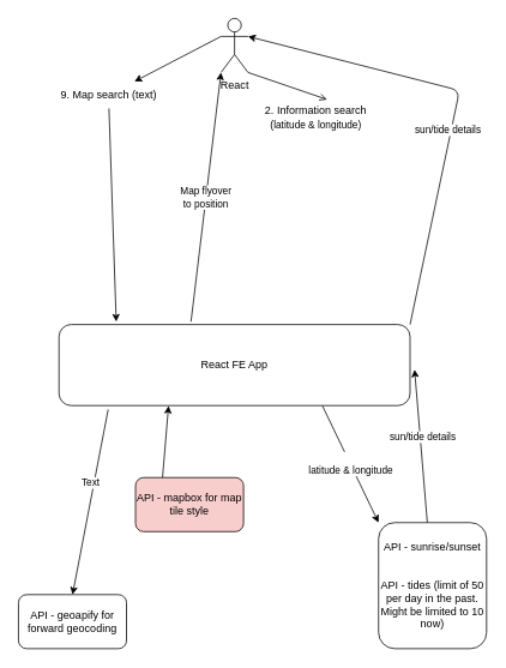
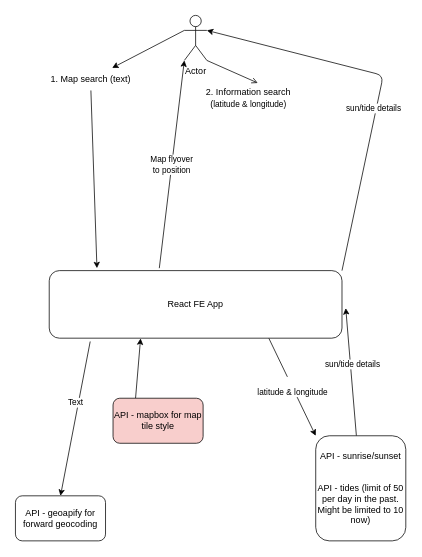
- <mxCell id="17" value="React" style="shape=umlActor;verticalLabelPosition=bottom;verticalAlign=top;html=1;outlineConnect=0;" vertex="1" parent="1"><mxGeometry x="245" y="20" width="30" height="60" as="geometry" /></mxCell>
+ <mxCell id="17" value="Actor" style="shape=umlActor;verticalLabelPosition=bottom;verticalAlign=top;html=1;outlineConnect=0;" vertex="1" parent="1"><mxGeometry x="245" y="20" width="30" height="60" as="geometry" /></mxCell>
- <mxCell id="19" value="&lt;span style=&quot;&quot;&gt;9. Map search (text)&lt;/span&gt;" style="text;html=1;align=center;verticalAlign=middle;resizable=0;points=[];autosize=1;strokeColor=none;fillColor=none;" vertex="1" parent="1"><mxGeometry x="55" y="90" width="130" height="30" as="geometry" /></mxCell>
+ <mxCell id="19" value="&lt;span style=&quot;&quot;&gt;1. Map search (text)&lt;/span&gt;" style="text;html=1;align=center;verticalAlign=middle;resizable=0;points=[];autosize=1;strokeColor=none;fillColor=none;" vertex="1" parent="1"><mxGeometry x="55" y="90" width="130" height="30" as="geometry" /></mxCell>
- <mxCell id="20" value="&lt;span style=&quot;&quot;&gt;2. Information search &lt;br&gt;(&lt;/span&gt;&lt;span style=&quot;font-size: 11px; background-color: rgb(255, 255, 255);&quot;&gt;latitude &amp;amp; longitude)&lt;/span&gt;" style="text;html=1;align=center;verticalAlign=middle;resizable=0;points=[];autosize=1;strokeColor=none;fillColor=none;" vertex="1" parent="1"><mxGeometry x="280" y="110" width="140" height="40" as="geometry" /></mxCell>
+ <mxCell id="20" value="&lt;span style=&quot;&quot;&gt;2. Information search &lt;br&gt;(&lt;/span&gt;&lt;span style=&quot;font-size: 11px; background-color: rgb(255, 255, 255);&quot;&gt;latitude &amp;amp; longitude)&lt;/span&gt;" style="text;html=1;align=center;verticalAlign=middle;resizable=0;points=[];autosize=1;strokeColor=none;fillColor=none;" vertex="1" parent="1"><mxGeometry x="260" y="110" width="140" height="40" as="geometry" /></mxCell>
